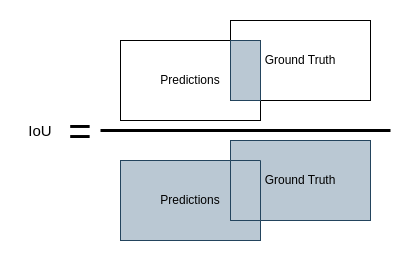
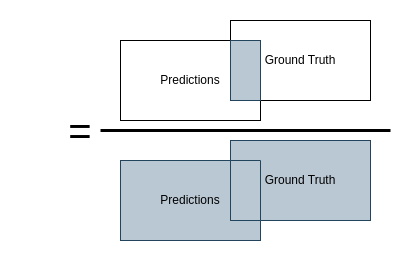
- <mxCell id="3" value="&lt;font style=&quot;font-size: 15px&quot;&gt;IoU&lt;/font&gt;" style="text;html=1;strokeColor=none;fillColor=none;align=center;verticalAlign=middle;whiteSpace=wrap;rounded=0;shadow=0;sketch=0;" vertex="1" parent="1"><mxGeometry x="20" y="120" width="40" height="20" as="geometry" /></mxCell>
